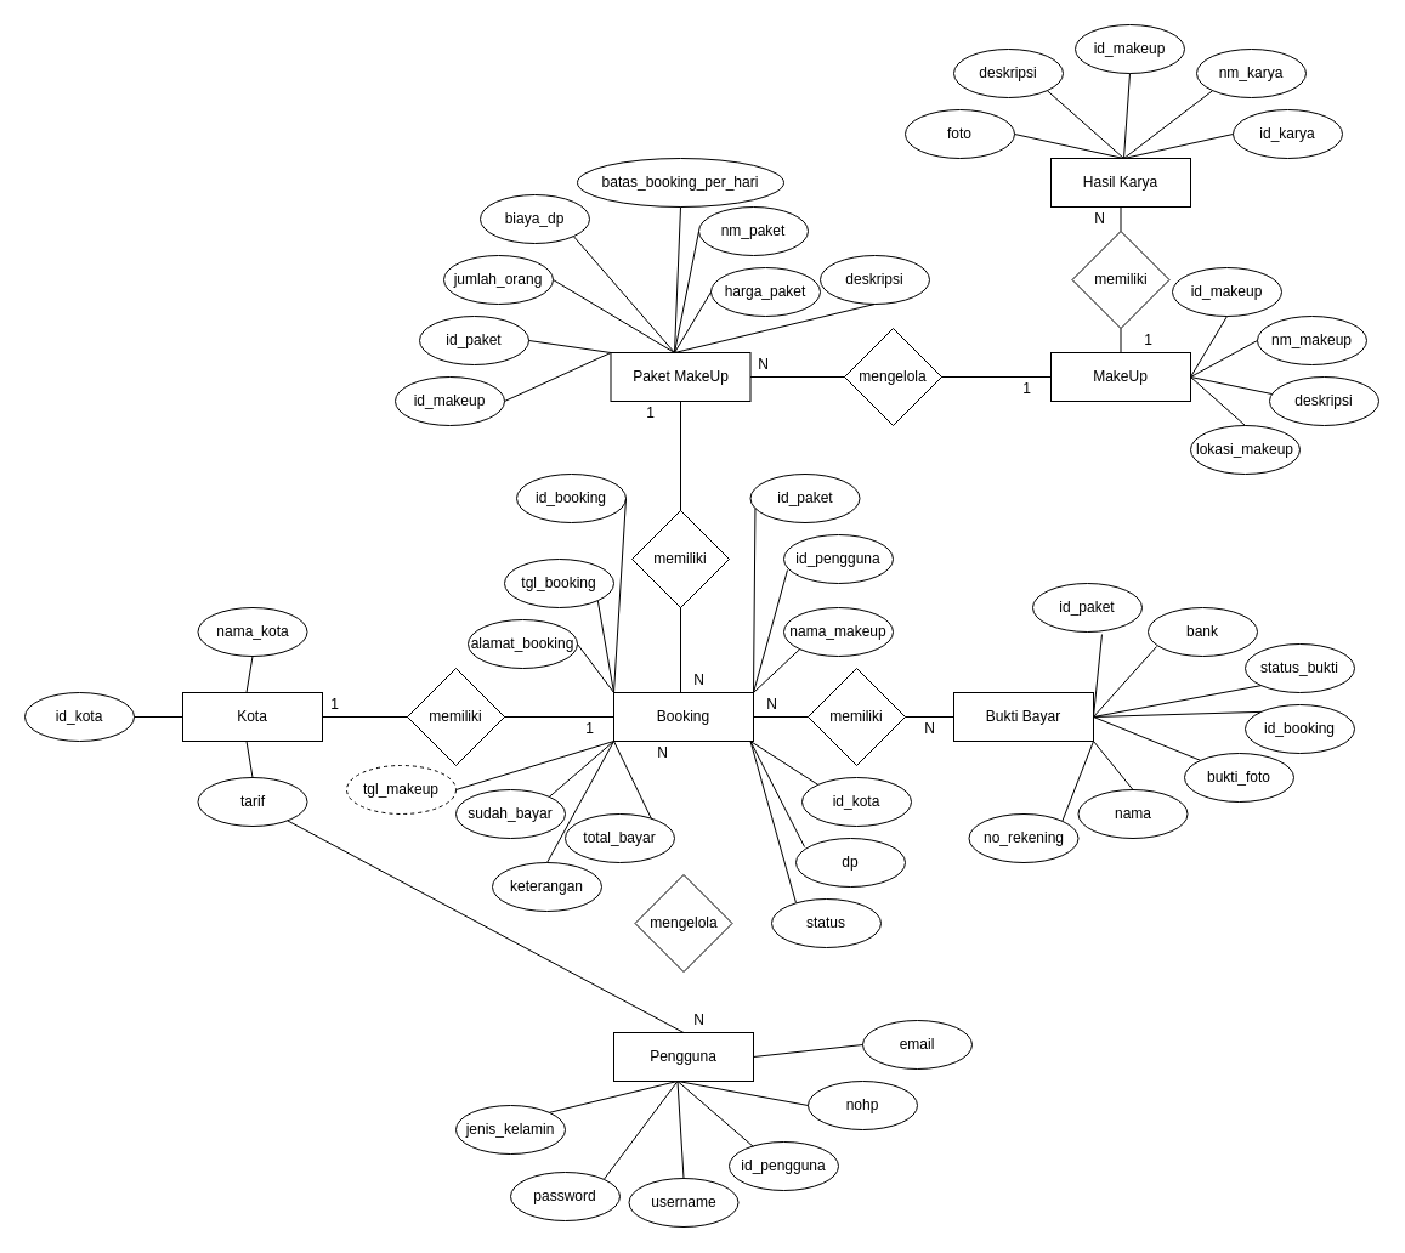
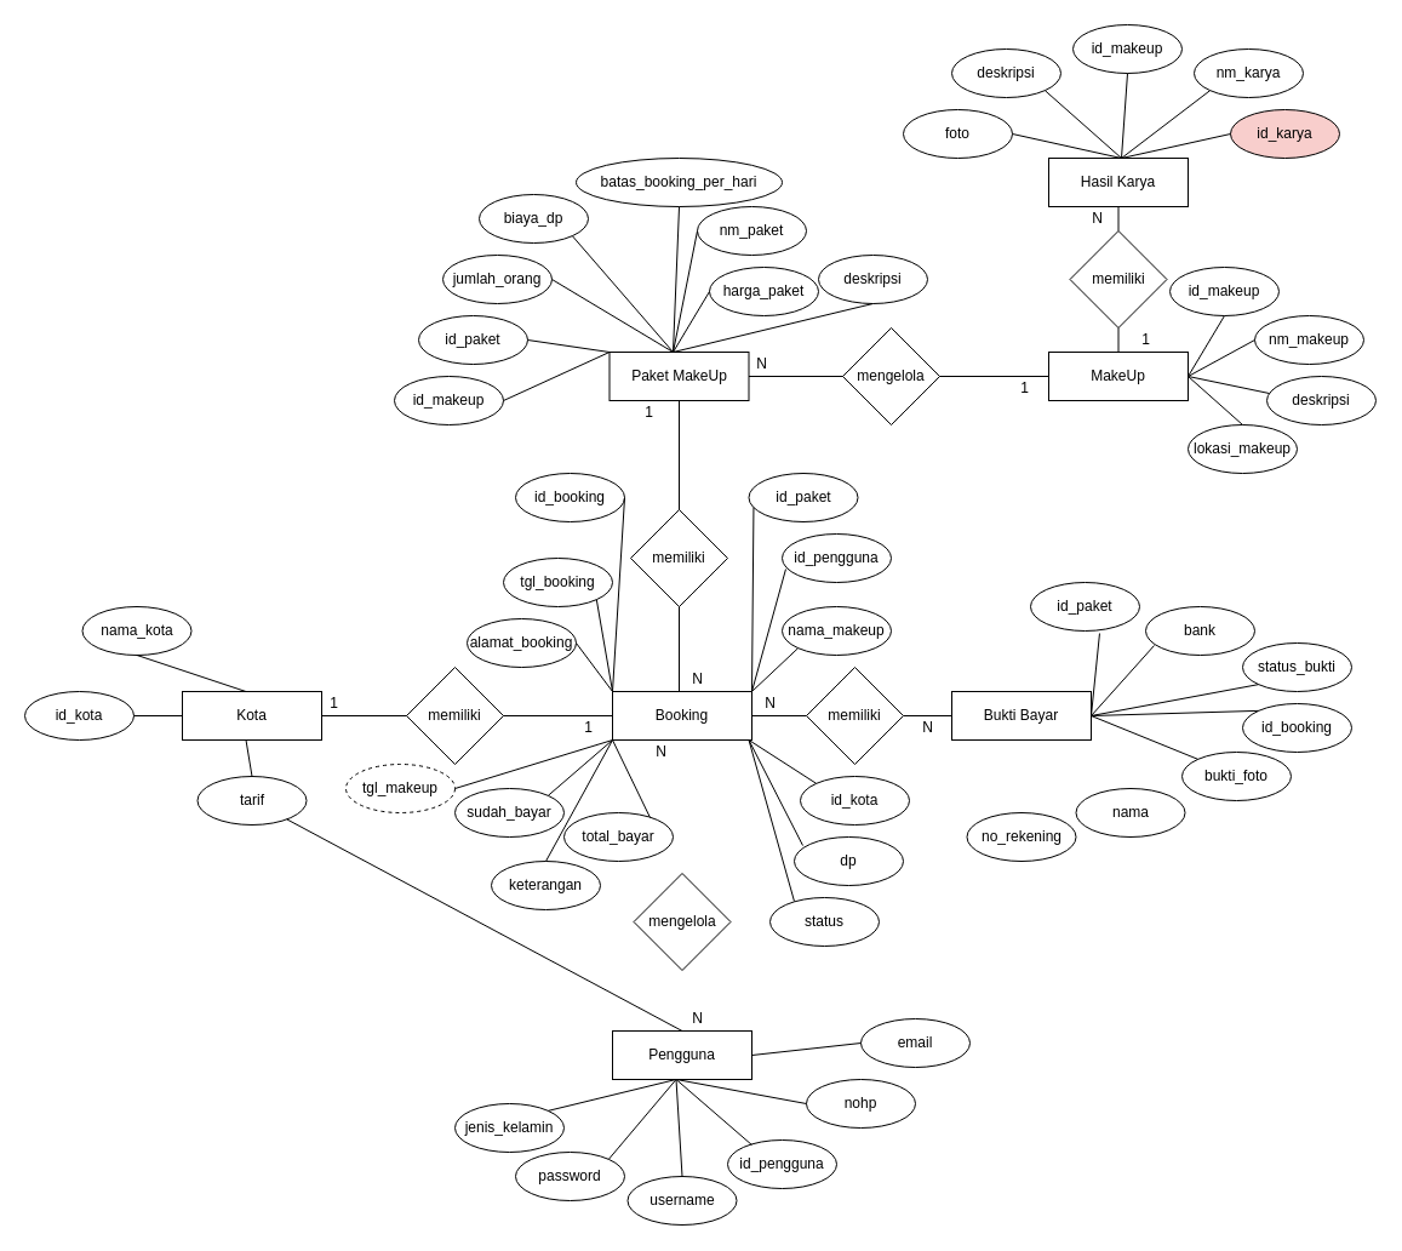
- <mxCell id="32" value="id_karya" style="ellipse;whiteSpace=wrap;html=1;" parent="1" vertex="1"><mxGeometry x="1015" y="90" width="90" height="40" as="geometry" /></mxCell>
+ <mxCell id="32" value="id_karya" style="ellipse;whiteSpace=wrap;html=1;fillColor=#f8cecc;" parent="1" vertex="1"><mxGeometry x="1015" y="90" width="90" height="40" as="geometry" /></mxCell>
- <mxCell id="10" value="nama_kota" style="ellipse;whiteSpace=wrap;html=1;" parent="1" vertex="1"><mxGeometry x="162.5" y="500" width="90" height="40" as="geometry" /></mxCell>
+ <mxCell id="10" value="nama_kota" style="ellipse;whiteSpace=wrap;html=1;" parent="1" vertex="1"><mxGeometry x="67.5" y="500" width="90" height="40" as="geometry" /></mxCell>
- <mxCell id="96" value="" style="endArrow=none;html=1;entryX=0.5;entryY=0;entryDx=0;entryDy=0;exitX=1;exitY=1;exitDx=0;exitDy=0;" parent="1" source="6" target="27" edge="1"><mxGeometry width="50" height="50" relative="1" as="geometry"><mxPoint x="900" y="590" as="sourcePoint" /><mxPoint x="994.98" y="620" as="targetPoint" /></mxGeometry></mxCell>
- <mxCell id="97" value="" style="endArrow=none;html=1;entryX=1;entryY=0;entryDx=0;entryDy=0;exitX=1;exitY=1;exitDx=0;exitDy=0;" parent="1" source="6" target="28" edge="1"><mxGeometry width="50" height="50" relative="1" as="geometry"><mxPoint x="900" y="590" as="sourcePoint" /><mxPoint x="946.99" y="648" as="targetPoint" /></mxGeometry></mxCell>
- <mxCell id="51" value="password" style="ellipse;whiteSpace=wrap;html=1;" parent="1" vertex="1"><mxGeometry x="420" y="965" width="90" height="40" as="geometry" /></mxCell>
+ <mxCell id="51" value="password" style="ellipse;whiteSpace=wrap;html=1;" parent="1" vertex="1"><mxGeometry x="425" y="950" width="90" height="40" as="geometry" /></mxCell>
